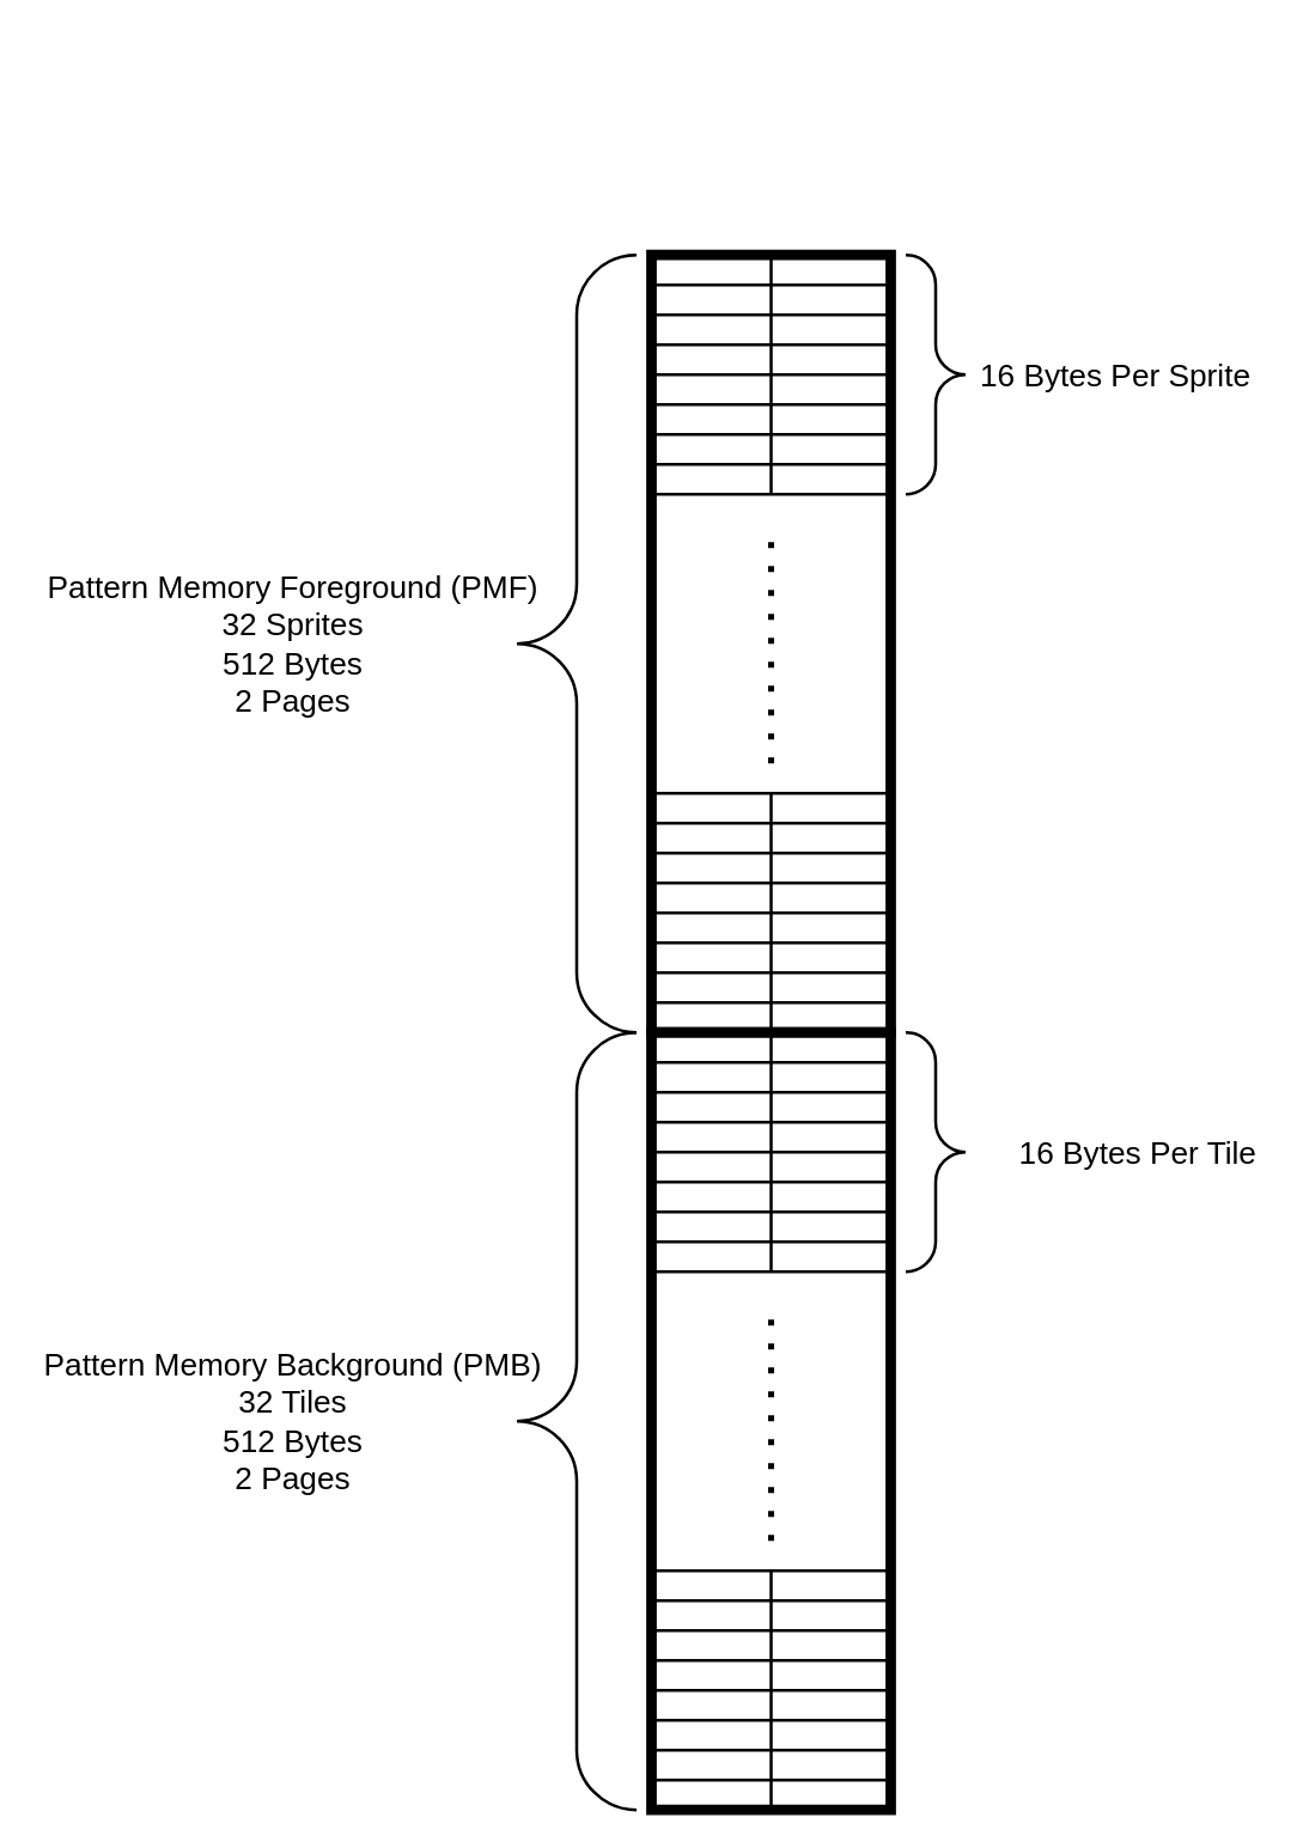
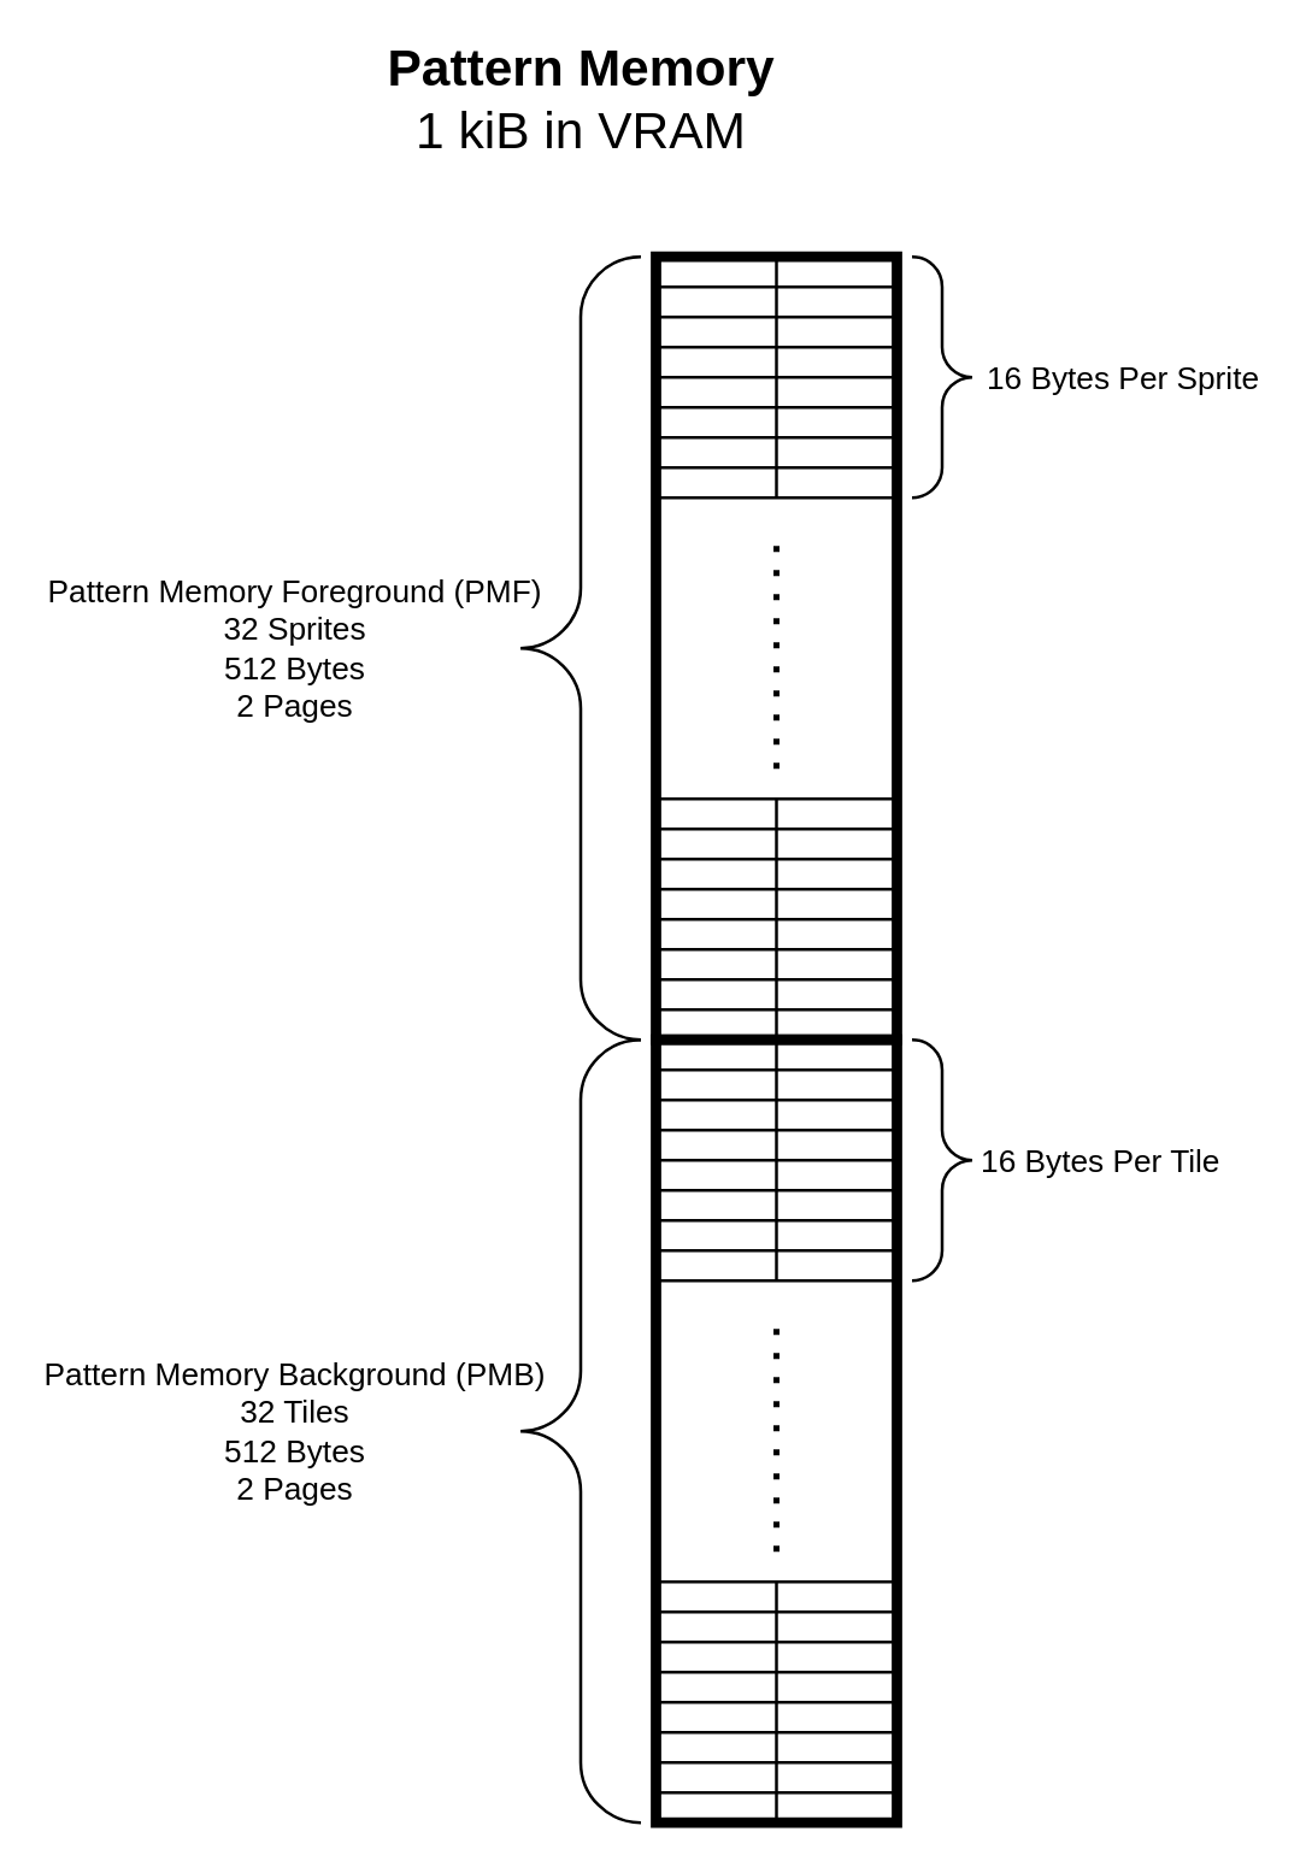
+ <mxCell id="114" value="&lt;b&gt;Pattern Memory&lt;/b&gt;&lt;br style=&quot;font-size: 34px&quot;&gt;1 kiB in VRAM" style="text;html=1;resizable=0;autosize=1;align=center;verticalAlign=middle;points=[];fillColor=none;strokeColor=none;rounded=0;shadow=0;sketch=0;fontSize=34;" vertex="1" parent="1"><mxGeometry x="250" y="20" width="270" height="90" as="geometry" /></mxCell>
- <mxCell id="113" value="16 Bytes Per Tile" style="text;html=1;resizable=0;autosize=1;align=center;verticalAlign=middle;points=[];fillColor=none;strokeColor=none;rounded=0;shadow=0;sketch=0;fontSize=21;" vertex="1" parent="1"><mxGeometry x="675" y="755" width="170" height="30" as="geometry" /></mxCell>
+ <mxCell id="113" value="16 Bytes Per Tile" style="text;html=1;resizable=0;autosize=1;align=center;verticalAlign=middle;points=[];fillColor=none;strokeColor=none;rounded=0;shadow=0;sketch=0;fontSize=21;" vertex="1" parent="1"><mxGeometry x="645" y="755" width="170" height="30" as="geometry" /></mxCell>
